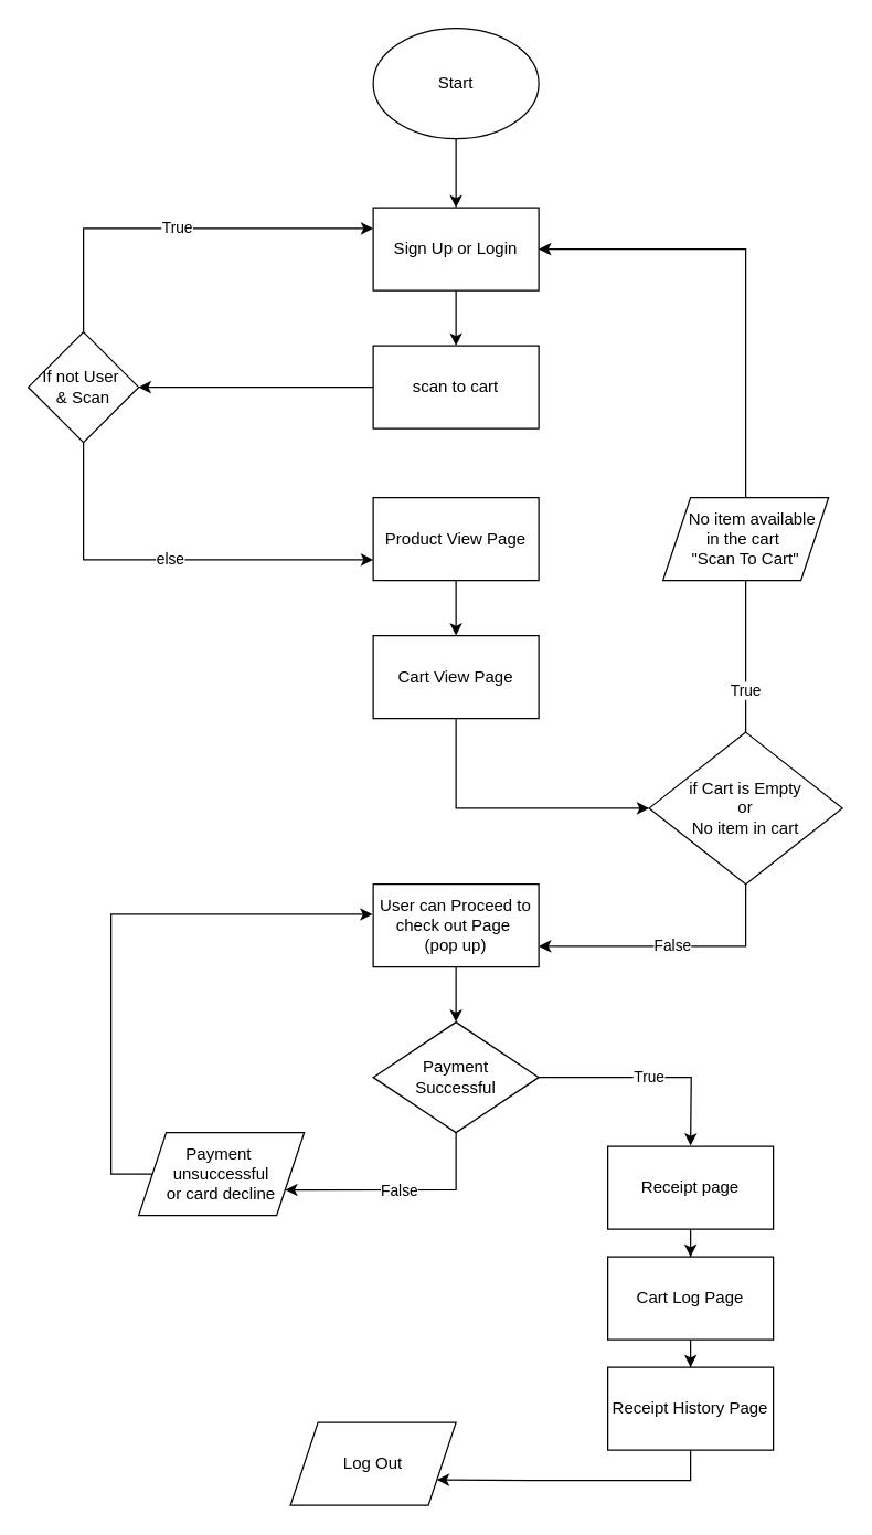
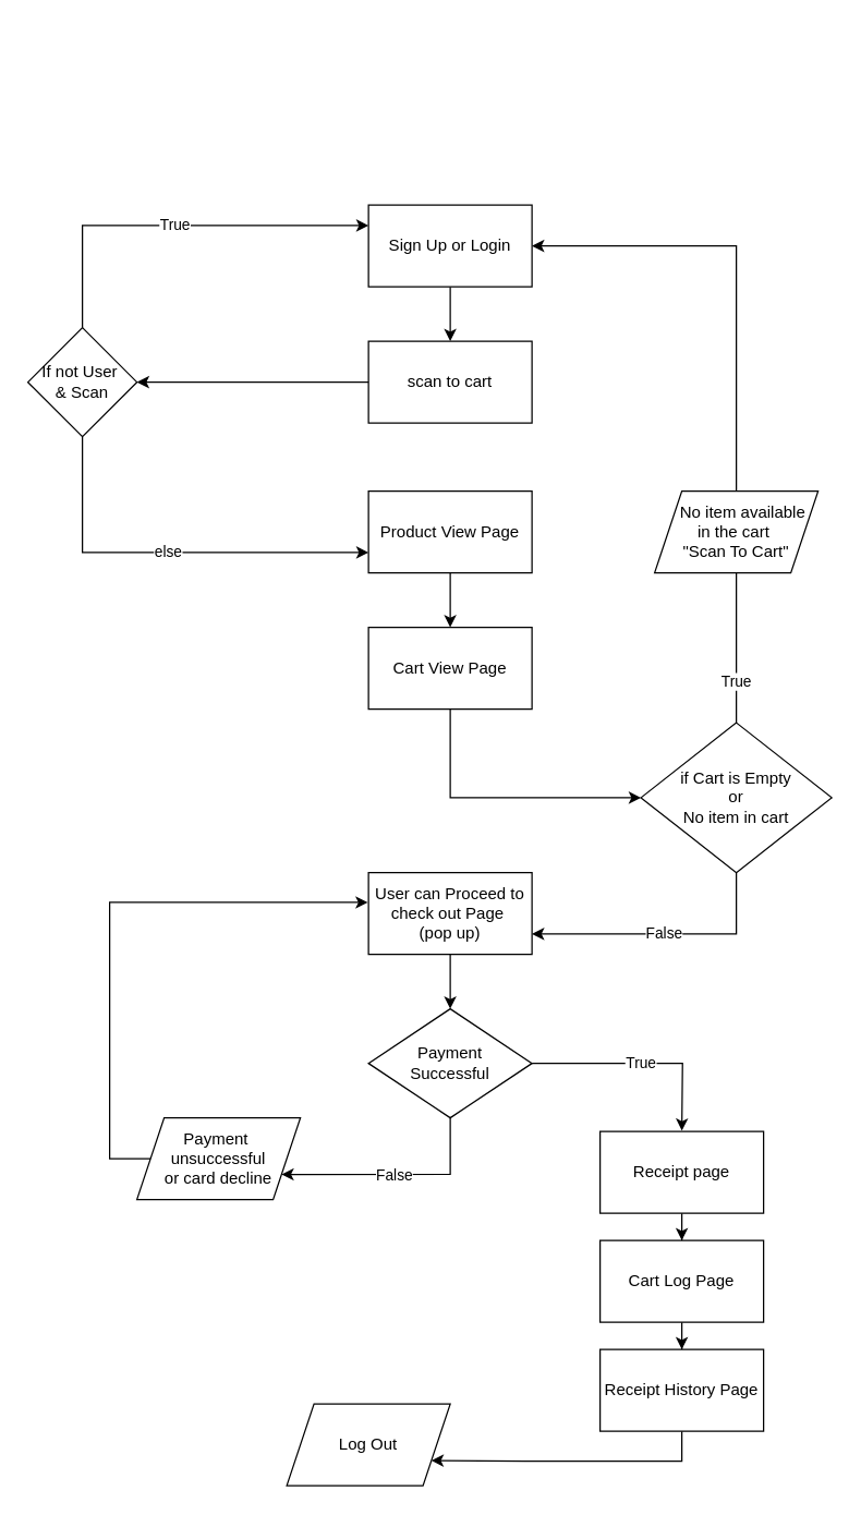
- <mxCell id="3" value="Start" style="ellipse;whiteSpace=wrap;html=1;" vertex="1" parent="1"><mxGeometry x="270" y="20" width="120" height="80" as="geometry" /></mxCell>
- <mxCell id="2" value="" style="edgeStyle=orthogonalEdgeStyle;rounded=0;orthogonalLoop=1;jettySize=auto;html=1;" edge="1" parent="1" source="3" target="5"><mxGeometry relative="1" as="geometry" /></mxCell>
